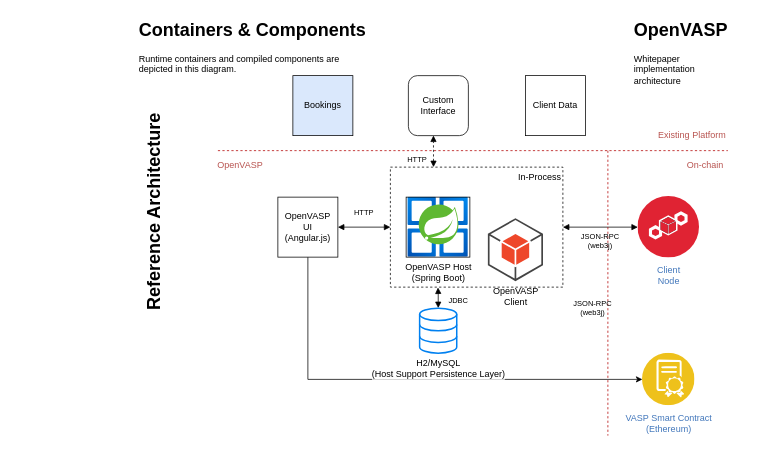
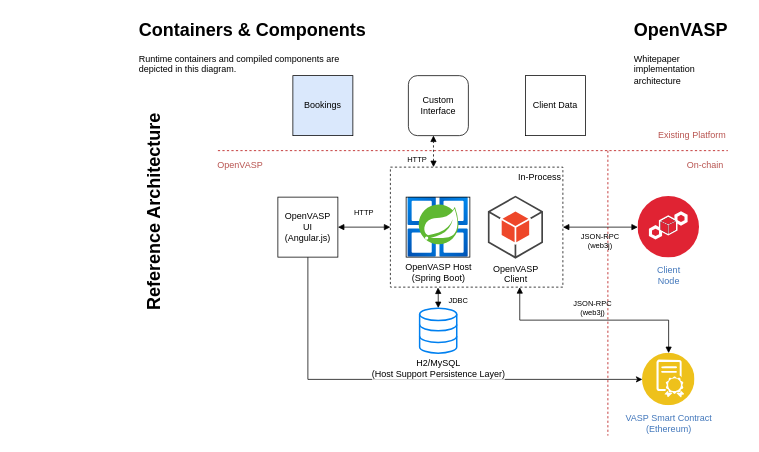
- <mxCell id="16" value="OpenVASP&lt;br&gt;Client" style="outlineConnect=0;dashed=0;verticalLabelPosition=bottom;verticalAlign=top;align=center;html=1;shape=mxgraph.aws3.android;fillColor=#EE472A;gradientColor=none;labelPosition=center;labelBackgroundColor=none;labelBorderColor=none;horizontal=1;" parent="1" vertex="1"><mxGeometry x="650" y="290" width="73.5" height="84" as="geometry" /></mxCell>
+ <mxCell id="16" value="OpenVASP&lt;br&gt;Client" style="outlineConnect=0;dashed=0;verticalLabelPosition=bottom;verticalAlign=top;align=center;html=1;shape=mxgraph.aws3.android;fillColor=#EE472A;gradientColor=none;labelPosition=center;labelBackgroundColor=none;labelBorderColor=none;horizontal=1;" parent="1" vertex="1"><mxGeometry x="650" y="260" width="73.5" height="84" as="geometry" /></mxCell>
+ <mxCell id="20" style="edgeStyle=orthogonalEdgeStyle;rounded=0;orthogonalLoop=1;jettySize=auto;html=1;exitX=0.75;exitY=1;exitDx=0;exitDy=0;entryX=0.5;entryY=0;entryDx=0;entryDy=0;fontColor=#000000;startArrow=block;startFill=1;endArrow=block;endFill=1;" parent="1" source="3" target="10" edge="1"><mxGeometry relative="1" as="geometry" /></mxCell>
